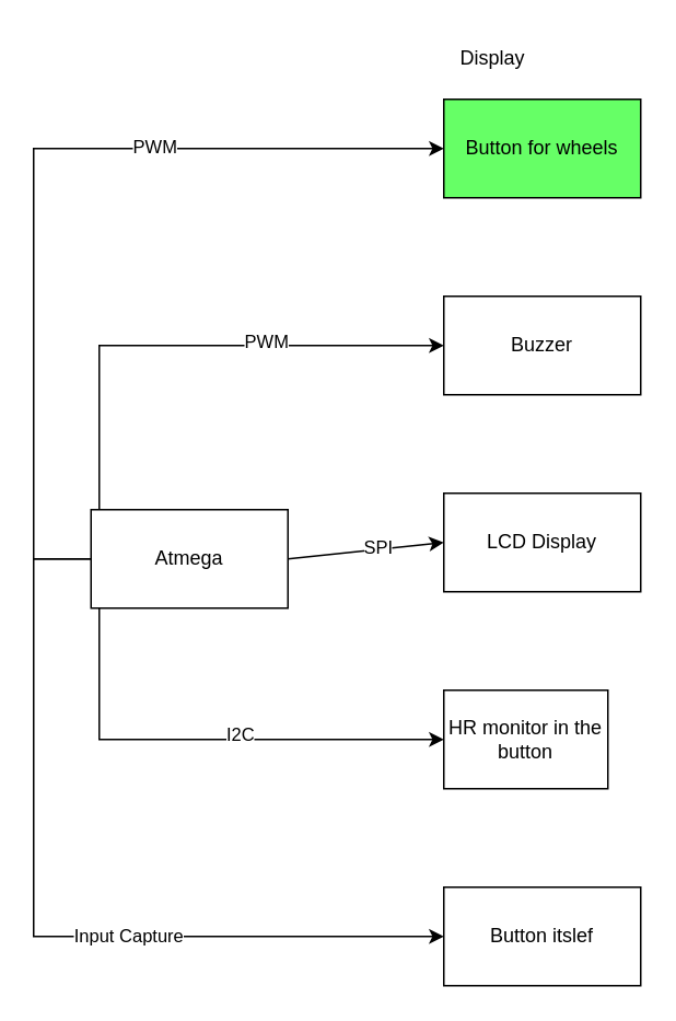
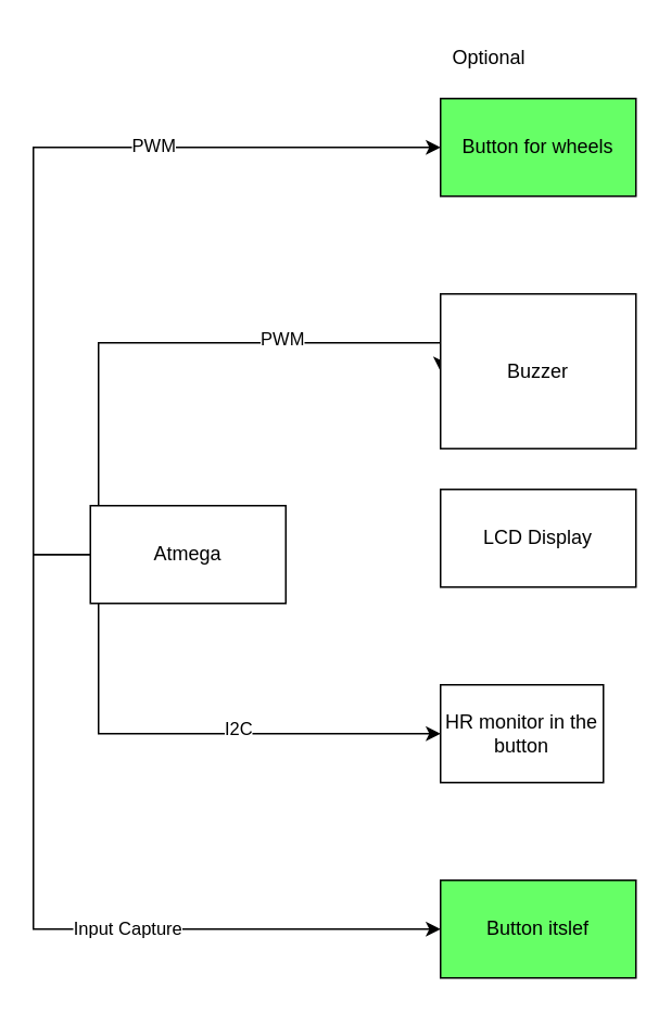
- <mxCell id="18" value="Display" style="text;html=1;align=center;verticalAlign=middle;whiteSpace=wrap;rounded=0;" vertex="1" parent="1"><mxGeometry x="270" y="20" width="60" height="30" as="geometry" /></mxCell>
+ <mxCell id="18" value="Optional" style="text;html=1;align=center;verticalAlign=middle;whiteSpace=wrap;rounded=0;" vertex="1" parent="1"><mxGeometry x="270" y="20" width="60" height="30" as="geometry" /></mxCell>
- <mxCell id="14" value="Buzzer" style="rounded=0;whiteSpace=wrap;html=1;" vertex="1" parent="1"><mxGeometry x="270" y="180" width="120" height="60" as="geometry" /></mxCell>
+ <mxCell id="14" value="Buzzer" style="rounded=0;whiteSpace=wrap;html=1;" vertex="1" parent="1"><mxGeometry x="270" y="180" width="120" height="95" as="geometry" /></mxCell>
- <mxCell id="12" value="" style="endArrow=classic;html=1;rounded=0;entryX=0;entryY=0.5;entryDx=0;entryDy=0;exitX=1;exitY=0.5;exitDx=0;exitDy=0;" edge="1" parent="1" source="10" target="11"><mxGeometry width="50" height="50" relative="1" as="geometry"><mxPoint x="70" y="470" as="sourcePoint" /><mxPoint x="120" y="420" as="targetPoint" /></mxGeometry></mxCell>
- <mxCell id="13" value="SPI" style="edgeLabel;html=1;align=center;verticalAlign=middle;resizable=0;points=[];" vertex="1" connectable="0" parent="12"><mxGeometry x="0.151" y="2" relative="1" as="geometry"><mxPoint as="offset" /></mxGeometry></mxCell>
- <mxCell id="16" value="Button itslef" style="rounded=0;whiteSpace=wrap;html=1;" vertex="1" parent="1"><mxGeometry x="270" y="540" width="120" height="60" as="geometry" /></mxCell>
+ <mxCell id="16" value="Button itslef" style="rounded=0;whiteSpace=wrap;html=1;fillColor=#66ff66;" vertex="1" parent="1"><mxGeometry x="270" y="540" width="120" height="60" as="geometry" /></mxCell>
